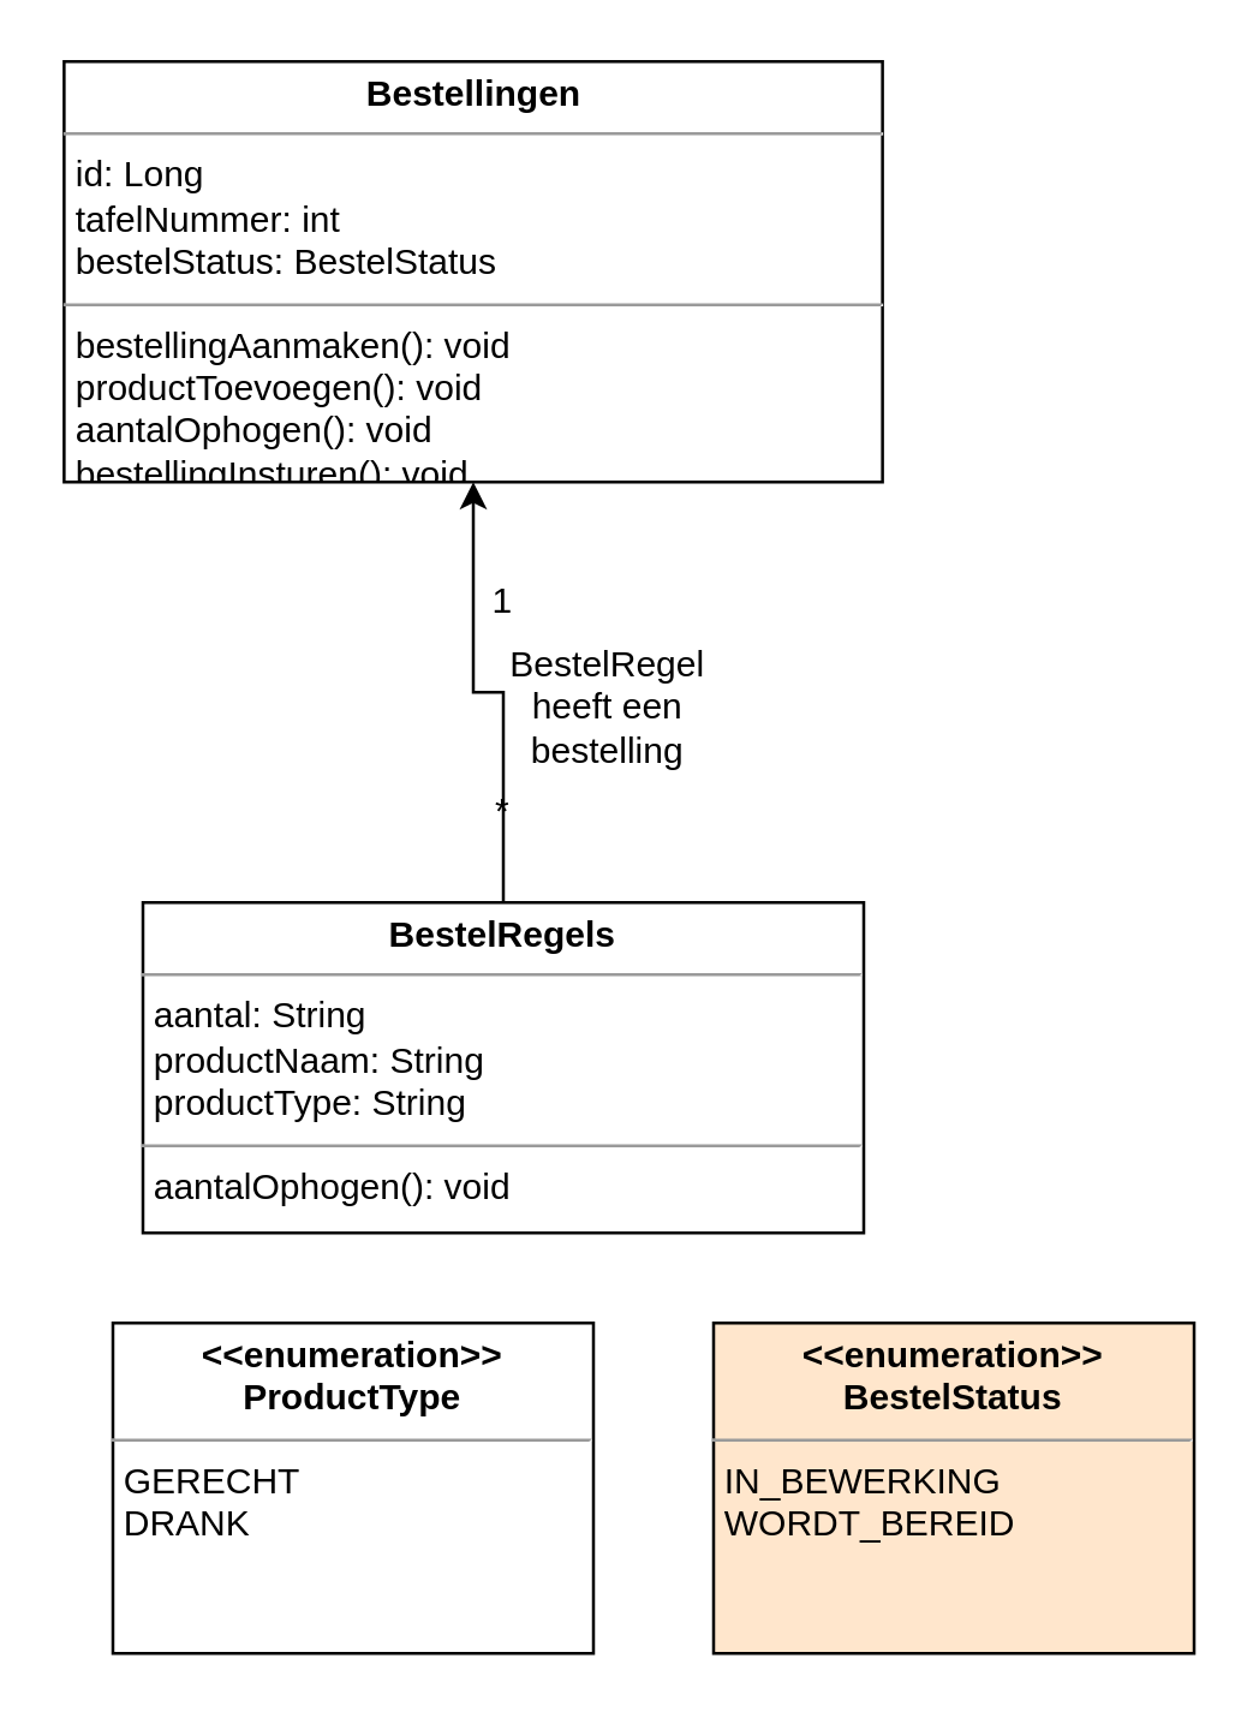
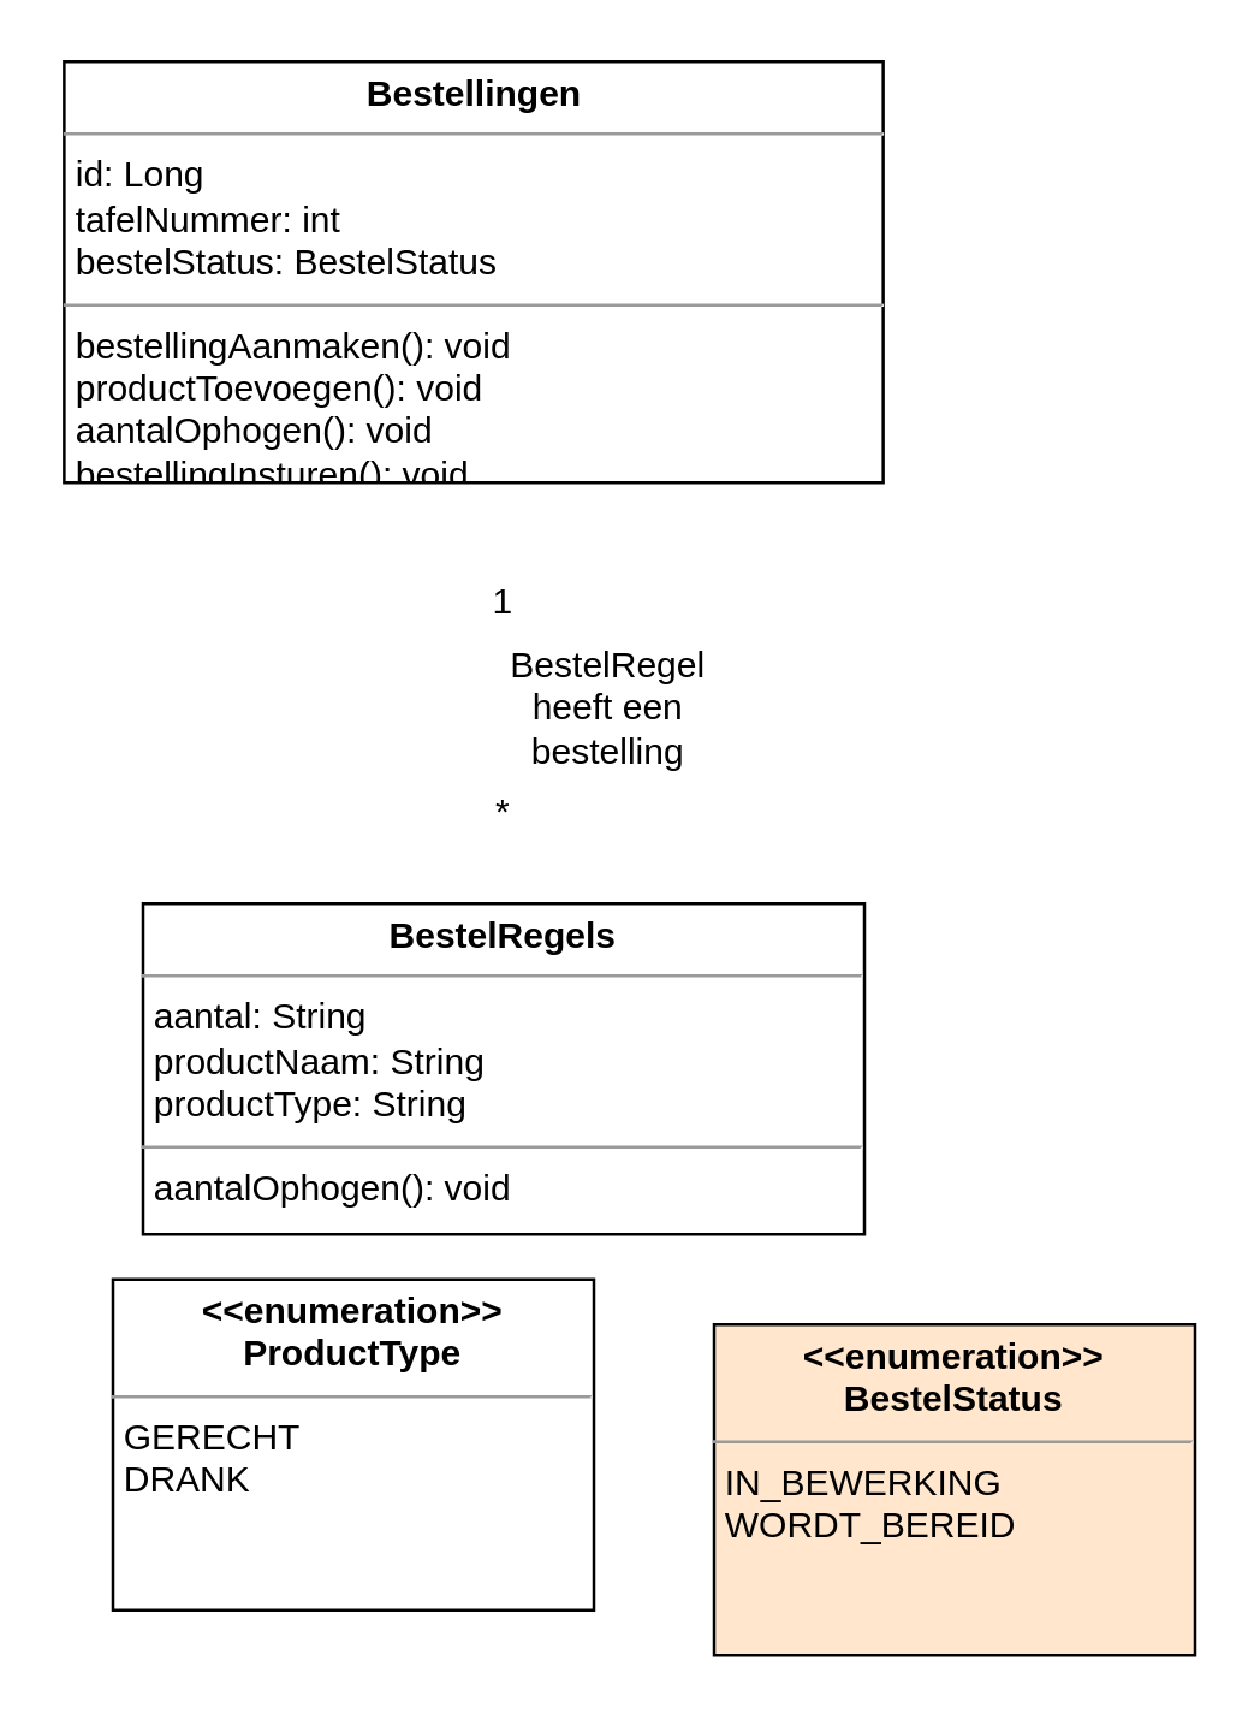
- <mxCell id="2" style="edgeStyle=orthogonalEdgeStyle;rounded=0;orthogonalLoop=1;jettySize=auto;html=1;exitX=0.5;exitY=0;exitDx=0;exitDy=0;entryX=0.5;entryY=1;entryDx=0;entryDy=0;endArrow=classic;endFill=1;" parent="1" source="4" target="3" edge="1"><mxGeometry relative="1" as="geometry" /></mxCell>
- <mxCell id="5" value="&lt;p style=&quot;margin: 0px ; margin-top: 4px ; text-align: center&quot;&gt;&lt;b&gt;&amp;lt;&amp;lt;enumeration&amp;gt;&amp;gt;&lt;br&gt;ProductType&lt;/b&gt;&lt;/p&gt;&lt;hr size=&quot;1&quot;&gt;&lt;p style=&quot;margin: 0px ; margin-left: 4px&quot;&gt;GERECHT&lt;/p&gt;&lt;p style=&quot;margin: 0px ; margin-left: 4px&quot;&gt;&lt;/p&gt;&lt;p style=&quot;margin: 0px ; margin-left: 4px&quot;&gt;DRANK&lt;/p&gt;" style="verticalAlign=top;align=left;overflow=fill;fontSize=12;fontFamily=Helvetica;html=1;" parent="1" vertex="1"><mxGeometry x="37" y="440" width="160" height="110" as="geometry" /></mxCell>
+ <mxCell id="5" value="&lt;p style=&quot;margin: 0px ; margin-top: 4px ; text-align: center&quot;&gt;&lt;b&gt;&amp;lt;&amp;lt;enumeration&amp;gt;&amp;gt;&lt;br&gt;ProductType&lt;/b&gt;&lt;/p&gt;&lt;hr size=&quot;1&quot;&gt;&lt;p style=&quot;margin: 0px ; margin-left: 4px&quot;&gt;GERECHT&lt;/p&gt;&lt;p style=&quot;margin: 0px ; margin-left: 4px&quot;&gt;&lt;/p&gt;&lt;p style=&quot;margin: 0px ; margin-left: 4px&quot;&gt;DRANK&lt;/p&gt;" style="verticalAlign=top;align=left;overflow=fill;fontSize=12;fontFamily=Helvetica;html=1;" parent="1" vertex="1"><mxGeometry x="37" y="425" width="160" height="110" as="geometry" /></mxCell>
